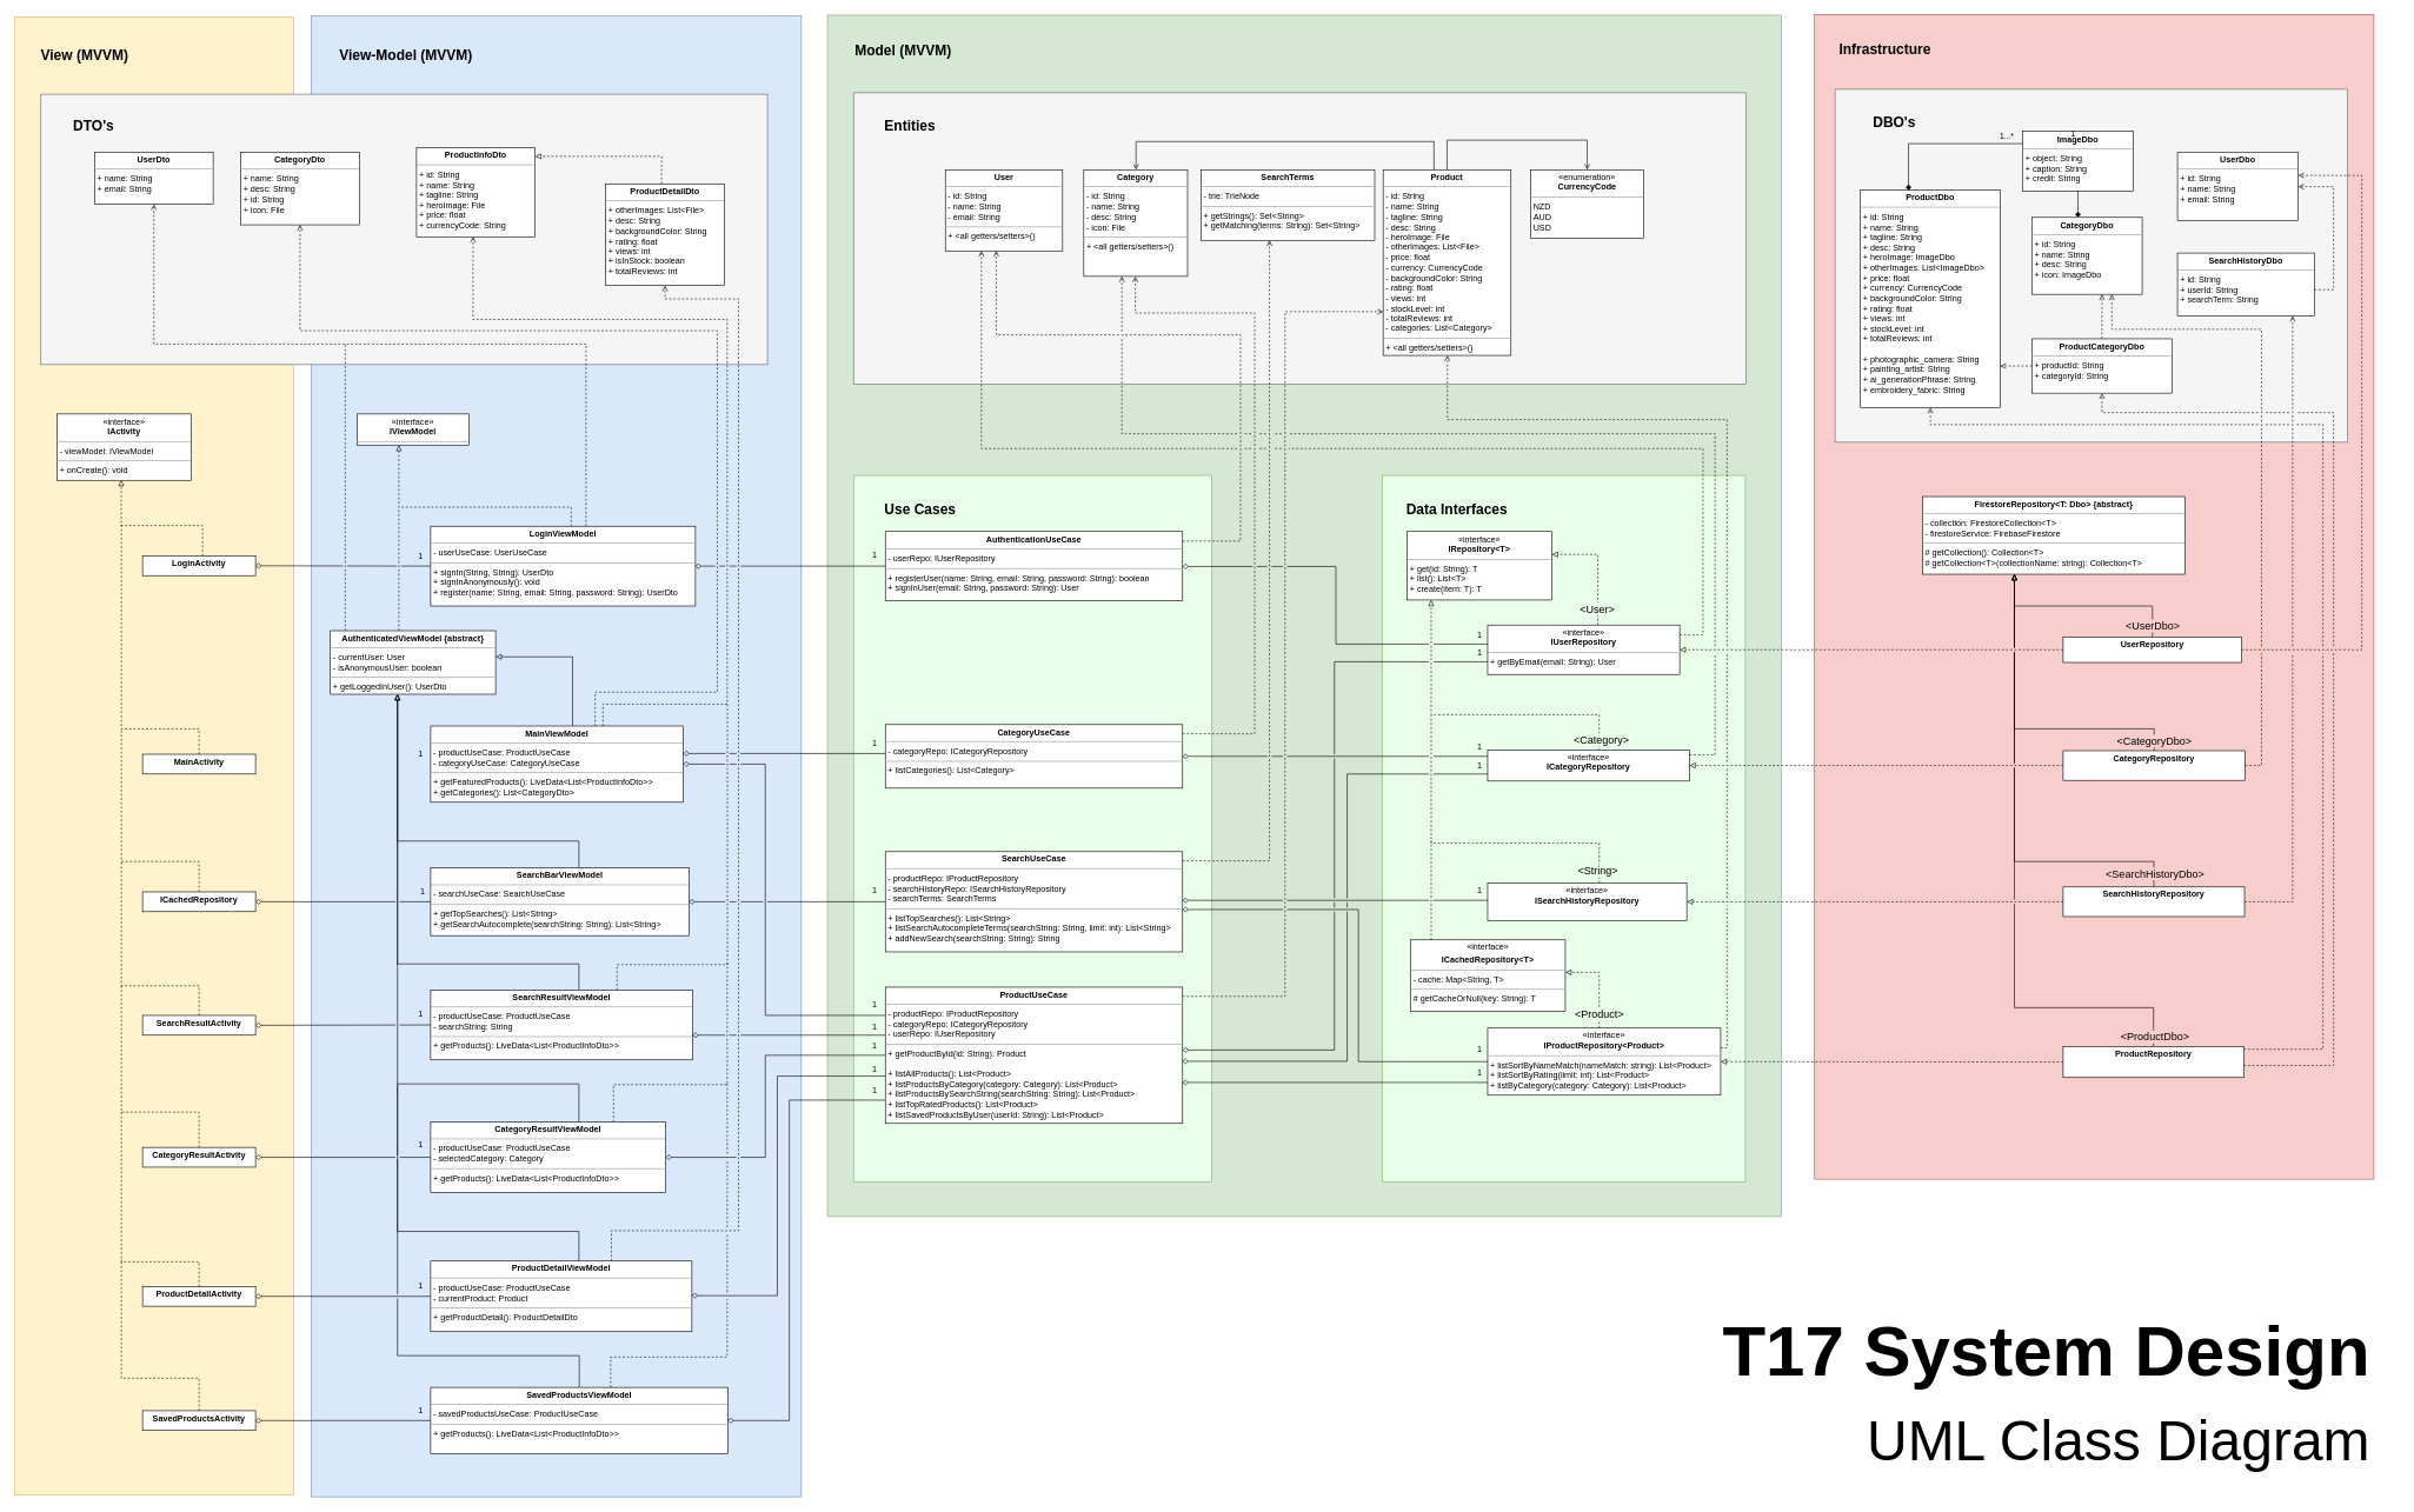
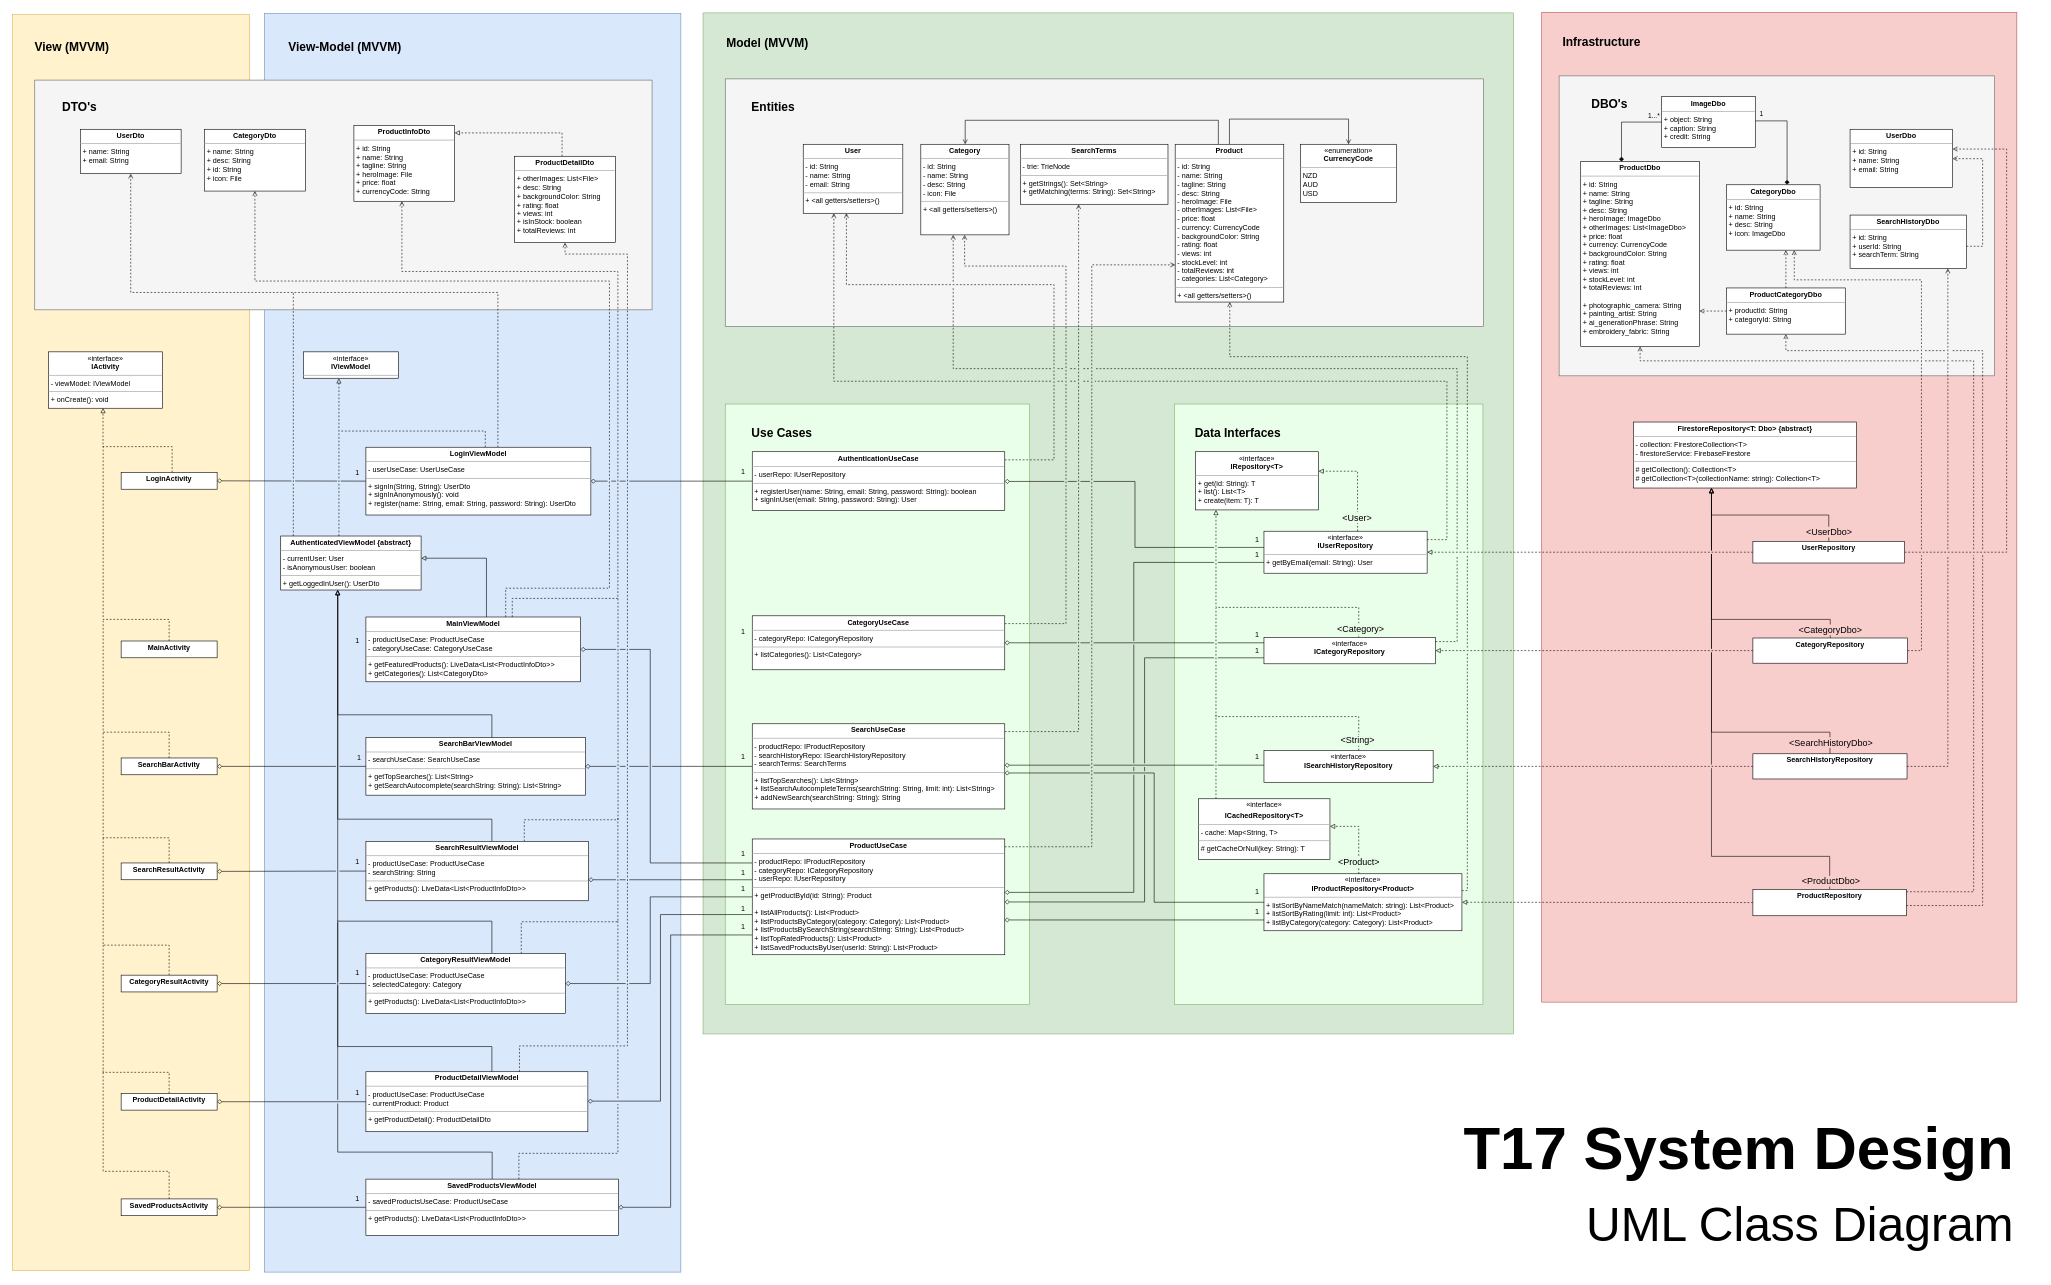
- <mxCell id="147" value="&lt;p style=&quot;margin: 0px ; margin-top: 4px ; text-align: center&quot;&gt;&lt;span style=&quot;font-weight: 700&quot;&gt;ImageDbo&lt;/span&gt;&lt;br&gt;&lt;/p&gt;&lt;hr size=&quot;1&quot;&gt;&lt;p style=&quot;margin: 0px 0px 0px 4px&quot;&gt;+ object: String&lt;/p&gt;&lt;p style=&quot;margin: 0px 0px 0px 4px&quot;&gt;+ caption: String&lt;/p&gt;&lt;p style=&quot;margin: 0px 0px 0px 4px&quot;&gt;+ credit: String&lt;/p&gt;" style="verticalAlign=top;align=left;overflow=fill;fontSize=12;fontFamily=Helvetica;html=1;labelBorderColor=none;fillColor=default;" parent="1" vertex="1"><mxGeometry x="2864" y="185.5" width="156" height="85" as="geometry" /></mxCell>
+ <mxCell id="147" value="&lt;p style=&quot;margin: 0px ; margin-top: 4px ; text-align: center&quot;&gt;&lt;span style=&quot;font-weight: 700&quot;&gt;ImageDbo&lt;/span&gt;&lt;br&gt;&lt;/p&gt;&lt;hr size=&quot;1&quot;&gt;&lt;p style=&quot;margin: 0px 0px 0px 4px&quot;&gt;+ object: String&lt;/p&gt;&lt;p style=&quot;margin: 0px 0px 0px 4px&quot;&gt;+ caption: String&lt;/p&gt;&lt;p style=&quot;margin: 0px 0px 0px 4px&quot;&gt;+ credit: String&lt;/p&gt;" style="verticalAlign=top;align=left;overflow=fill;fontSize=12;fontFamily=Helvetica;html=1;labelBorderColor=none;fillColor=default;" parent="1" vertex="1"><mxGeometry x="2769" y="160.5" width="156" height="85" as="geometry" /></mxCell>
- <mxCell id="52" style="edgeStyle=orthogonalEdgeStyle;rounded=0;jumpStyle=gap;orthogonalLoop=1;jettySize=auto;html=1;fontSize=20;endArrow=diamond;endFill=0;startArrow=none;startFill=0;" parent="1" source="54" target="32" edge="1"><mxGeometry relative="1" as="geometry"><Array as="points"><mxPoint x="1203" y="1067" /><mxPoint x="1203" y="1067" /></Array></mxGeometry></mxCell>
- <mxCell id="82" value="&lt;p style=&quot;text-align: center ; margin: 4px 0px 0px&quot;&gt;&lt;b&gt;ICachedRepository&lt;/b&gt;&lt;/p&gt;" style="verticalAlign=middle;align=left;overflow=fill;fontSize=12;fontFamily=Helvetica;html=1;labelBorderColor=none;fillColor=default;" parent="1" vertex="1"><mxGeometry x="201" y="1263" width="160" height="28" as="geometry" /></mxCell>
+ <mxCell id="82" value="&lt;p style=&quot;text-align: center ; margin: 4px 0px 0px&quot;&gt;&lt;b&gt;SearchBarActivity&lt;/b&gt;&lt;/p&gt;" style="verticalAlign=middle;align=left;overflow=fill;fontSize=12;fontFamily=Helvetica;html=1;labelBorderColor=none;fillColor=default;" parent="1" vertex="1"><mxGeometry x="201" y="1263" width="160" height="28" as="geometry" /></mxCell>
